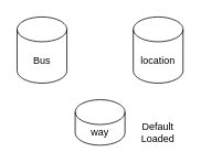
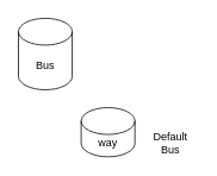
- <mxCell id="4" value="location" style="shape=cylinder3;whiteSpace=wrap;html=1;boundedLbl=1;backgroundOutline=1;size=15;" vertex="1" parent="1"><mxGeometry x="160" y="20" width="60" height="80" as="geometry" /></mxCell>
- <mxCell id="5" value="Default Loaded" style="text;html=1;align=center;verticalAlign=middle;whiteSpace=wrap;rounded=0;" vertex="1" parent="1"><mxGeometry x="160" y="145" width="60" height="30" as="geometry" /></mxCell>
+ <mxCell id="5" value="Default Bus" style="text;html=1;align=center;verticalAlign=middle;whiteSpace=wrap;rounded=0;" vertex="1" parent="1"><mxGeometry x="160" y="145" width="60" height="30" as="geometry" /></mxCell>
